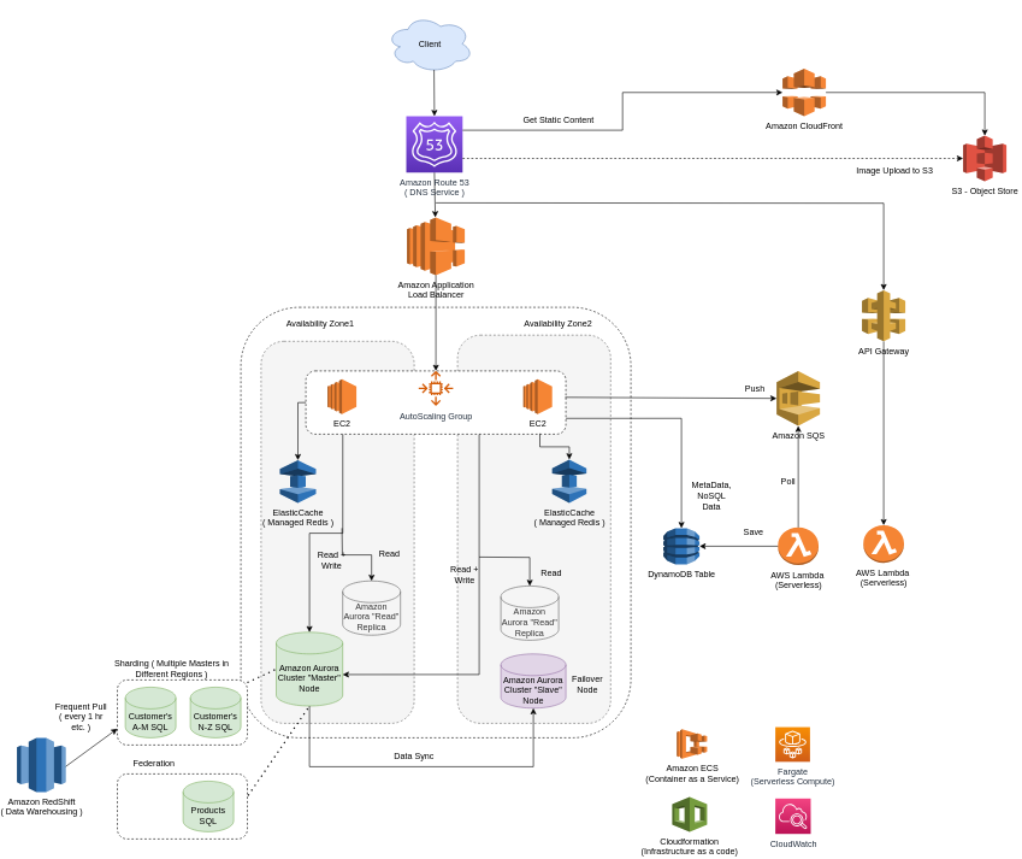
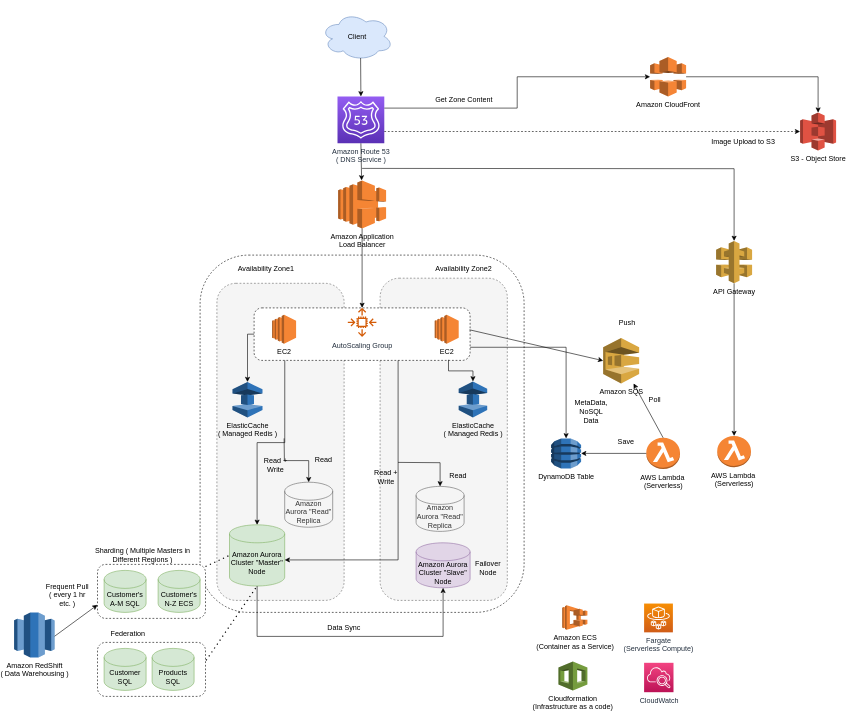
- <mxCell id="36" value="Get Static Content" style="text;html=1;strokeColor=none;fillColor=none;align=center;verticalAlign=middle;whiteSpace=wrap;rounded=0;" parent="1" vertex="1"><mxGeometry x="714.5" y="150" width="110" height="30" as="geometry" /></mxCell>
+ <mxCell id="36" value="Get Zone Content" style="text;html=1;strokeColor=none;fillColor=none;align=center;verticalAlign=middle;whiteSpace=wrap;rounded=0;" parent="1" vertex="1"><mxGeometry x="714.5" y="150" width="110" height="30" as="geometry" /></mxCell>
- <mxCell id="63" value="Amazon SQS" style="outlineConnect=0;dashed=0;verticalLabelPosition=bottom;verticalAlign=top;align=center;html=1;shape=mxgraph.aws3.sqs;fillColor=#D9A741;gradientColor=none;" vertex="1" parent="1"><mxGeometry x="1071.75" y="512.5" width="60" height="76" as="geometry" /></mxCell>
+ <mxCell id="63" value="Amazon SQS" style="outlineConnect=0;dashed=0;verticalLabelPosition=bottom;verticalAlign=top;align=center;html=1;shape=mxgraph.aws3.sqs;fillColor=#D9A741;gradientColor=none;" vertex="1" parent="1"><mxGeometry x="1001.75" y="562.5" width="60" height="76" as="geometry" /></mxCell>
- <mxCell id="22" value="Customer's N-Z SQL" style="shape=cylinder3;whiteSpace=wrap;html=1;boundedLbl=1;backgroundOutline=1;size=15;fillColor=#d5e8d4;strokeColor=#82b366;" parent="1" vertex="1"><mxGeometry x="260" y="950" width="70" height="70" as="geometry" /></mxCell>
+ <mxCell id="22" value="Customer's N-Z ECS" style="shape=cylinder3;whiteSpace=wrap;html=1;boundedLbl=1;backgroundOutline=1;size=15;fillColor=#d5e8d4;strokeColor=#82b366;" parent="1" vertex="1"><mxGeometry x="260" y="950" width="70" height="70" as="geometry" /></mxCell>
+ <mxCell id="25" value="Customer SQL" style="shape=cylinder3;whiteSpace=wrap;html=1;boundedLbl=1;backgroundOutline=1;size=15;fillColor=#d5e8d4;strokeColor=#82b366;" parent="1" vertex="1"><mxGeometry x="170" y="1080" width="70" height="70" as="geometry" /></mxCell>
